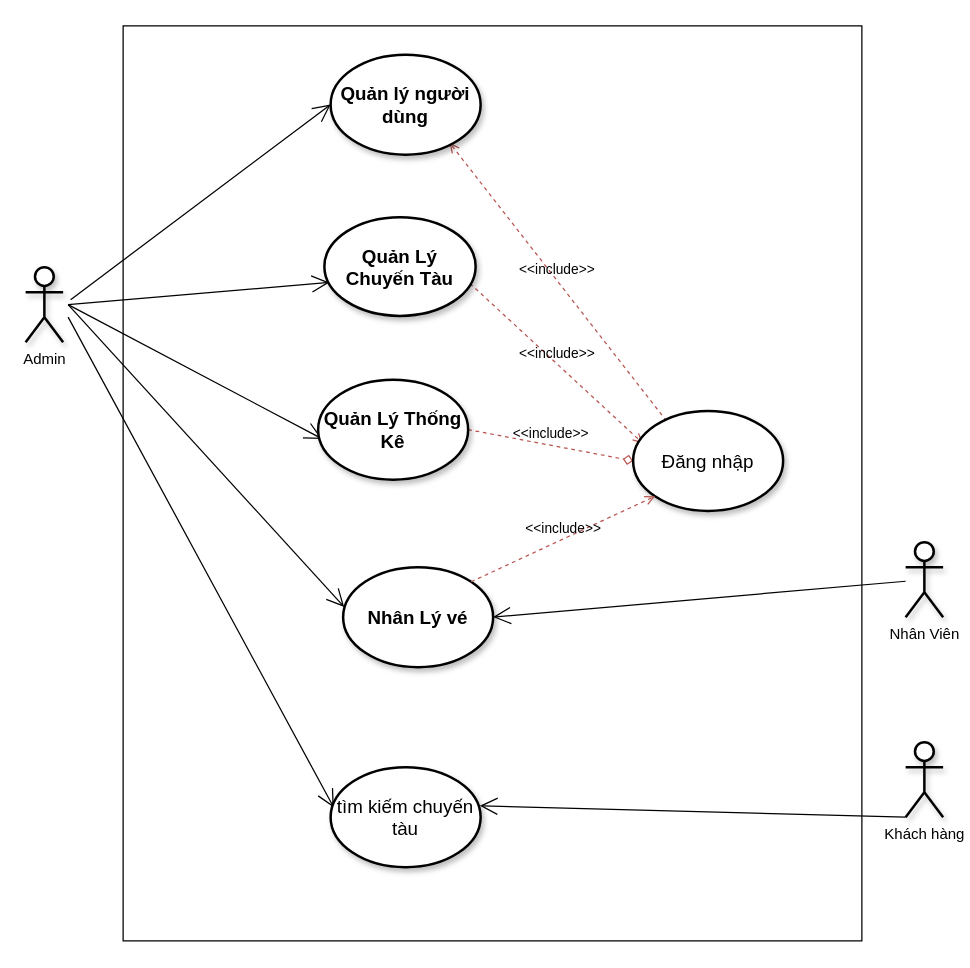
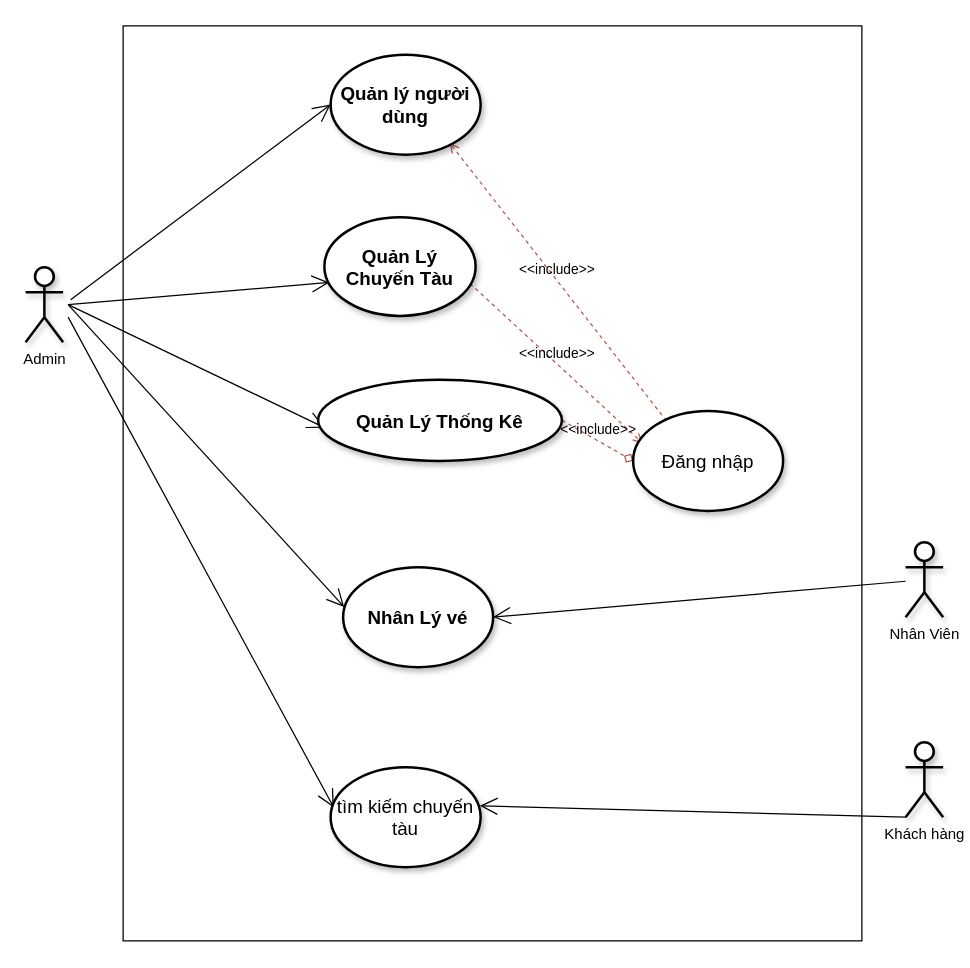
- <mxCell id="15" value="&lt;span style=&quot;font-size: 15px; font-weight: 700;&quot;&gt;Quản Lý Thống Kê&lt;/span&gt;" style="ellipse;whiteSpace=wrap;html=1;shadow=1;strokeWidth=2;" parent="1" vertex="1"><mxGeometry x="254" y="303" width="120" height="80" as="geometry" /></mxCell>
+ <mxCell id="15" value="&lt;span style=&quot;font-size: 15px; font-weight: 700;&quot;&gt;Quản Lý Thống Kê&lt;/span&gt;" style="ellipse;whiteSpace=wrap;html=1;shadow=1;strokeWidth=2;" parent="1" vertex="1"><mxGeometry x="254" y="303" width="195" height="65" as="geometry" /></mxCell>
- <mxCell id="22" value="&amp;lt;&amp;lt;include&amp;gt;&amp;gt;" style="html=1;verticalAlign=bottom;labelBackgroundColor=none;endArrow=open;endFill=0;dashed=1;rounded=0;fillColor=#f8cecc;strokeColor=#b85450;entryX=0;entryY=1;entryDx=0;entryDy=0;exitX=1;exitY=0;exitDx=0;exitDy=0;strokeWidth=1;" parent="1" source="20" target="18" edge="1"><mxGeometry x="0.004" width="160" relative="1" as="geometry"><mxPoint x="384" y="353" as="sourcePoint" /><mxPoint x="524" y="402" as="targetPoint" /><mxPoint as="offset" /></mxGeometry></mxCell>
